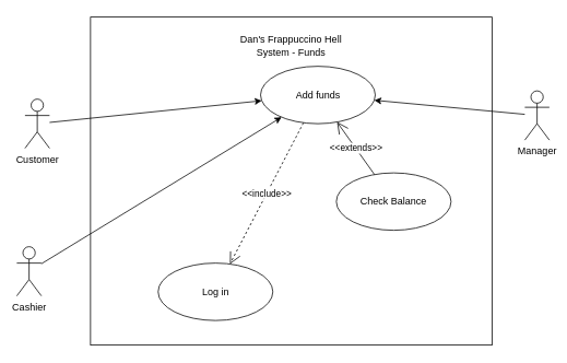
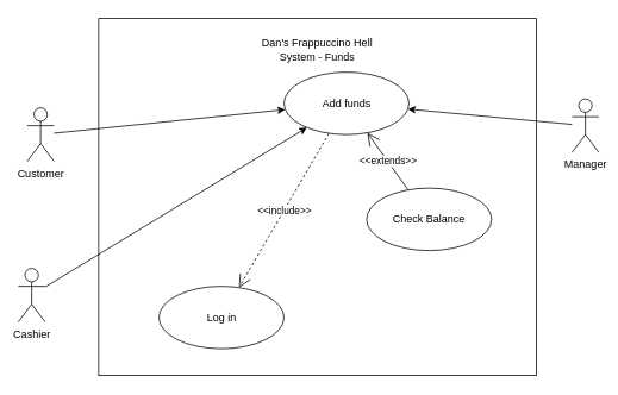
- <mxCell id="6" value="Log in" style="ellipse;whiteSpace=wrap;html=1;" parent="1" vertex="1"><mxGeometry x="192.5" y="320" width="140" height="70" as="geometry" /></mxCell>
+ <mxCell id="6" value="Log in" style="ellipse;whiteSpace=wrap;html=1;" parent="1" vertex="1"><mxGeometry x="177.5" y="320" width="140" height="70" as="geometry" /></mxCell>
